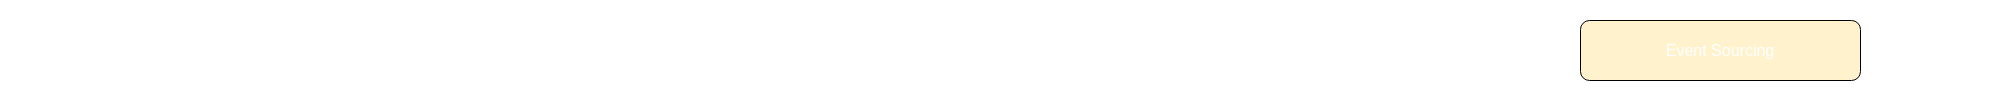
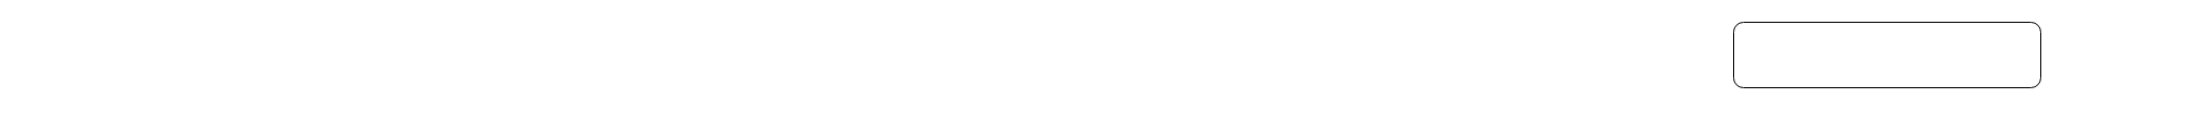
- <mxCell id="3" value="Event Sourcing" style="rounded=1;whiteSpace=wrap;html=1;labelBackgroundColor=none;fontSize=16;fontColor=#FFFFFF;fillColor=#fff2cc;" vertex="1" parent="1"><mxGeometry x="1580" y="20" width="280" height="60" as="geometry" /></mxCell>
+ <mxCell id="3" value="Event Sourcing" style="rounded=1;whiteSpace=wrap;html=1;labelBackgroundColor=none;fontSize=16;fontColor=#FFFFFF;" vertex="1" parent="1"><mxGeometry x="1580" y="20" width="280" height="60" as="geometry" /></mxCell>
